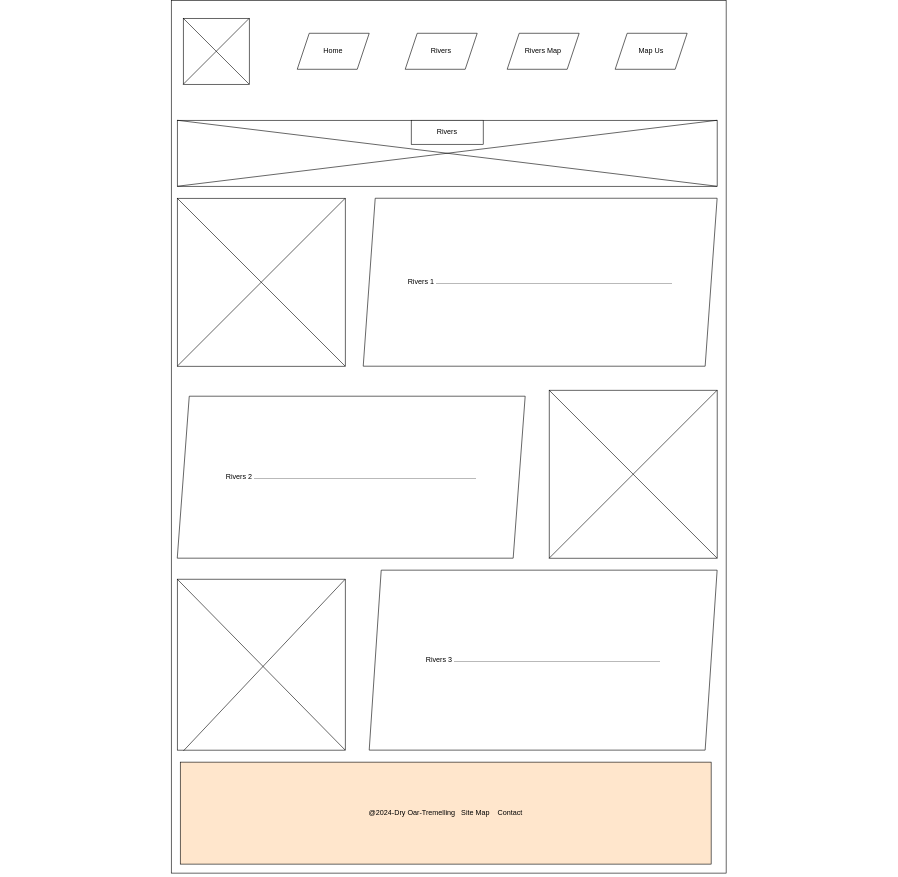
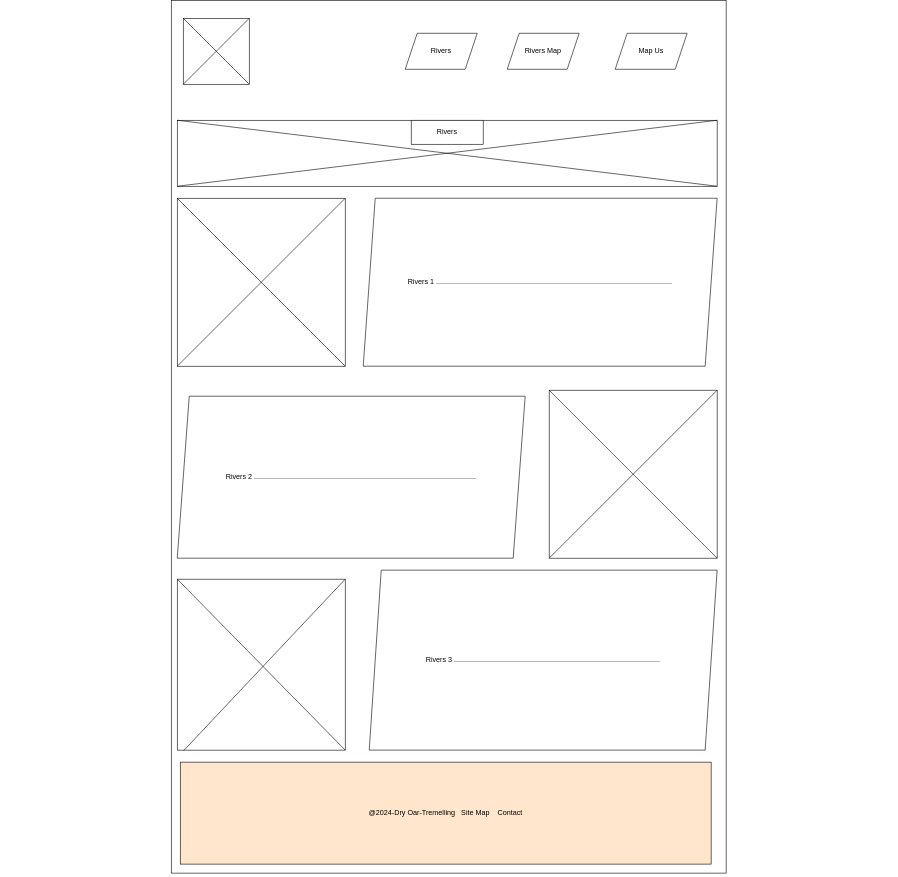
- <mxCell id="19" value="Home" style="shape=parallelogram;perimeter=parallelogramPerimeter;whiteSpace=wrap;html=1;fixedSize=1;" vertex="1" parent="1"><mxGeometry x="495" y="45" width="120" height="60" as="geometry" /></mxCell>
